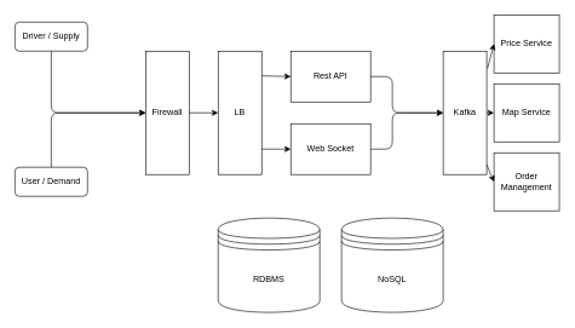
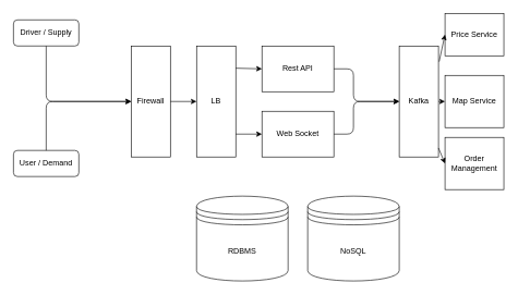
- <mxCell id="13" value="Price Service" style="rounded=0;whiteSpace=wrap;html=1;" vertex="1" parent="1"><mxGeometry x="680" y="20" width="90" height="80" as="geometry" /></mxCell>
+ <mxCell id="13" value="Price Service" style="rounded=0;whiteSpace=wrap;html=1;" vertex="1" parent="1"><mxGeometry x="680" y="20" width="90" height="65" as="geometry" /></mxCell>
